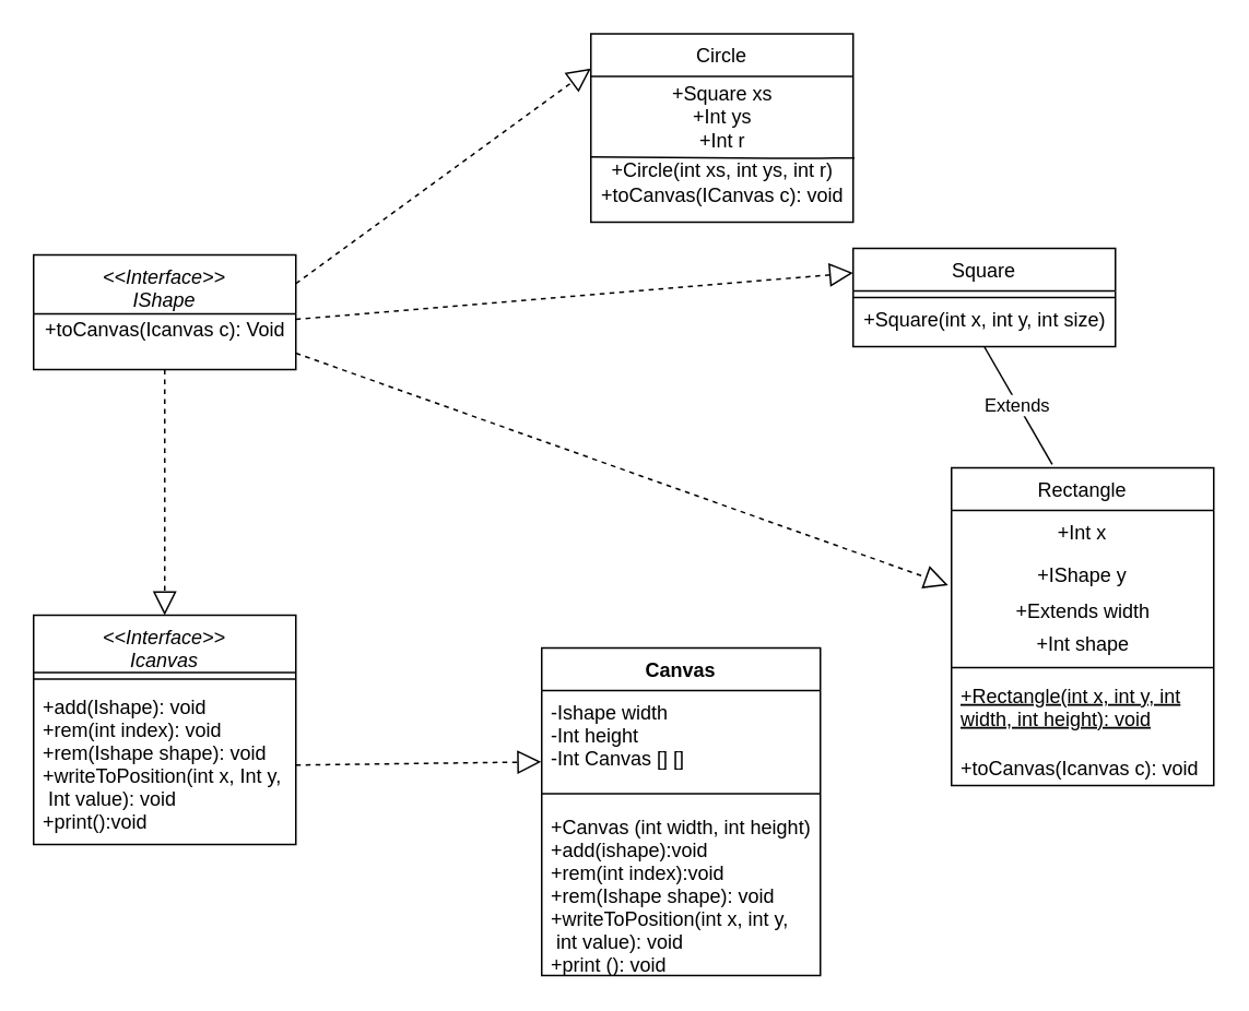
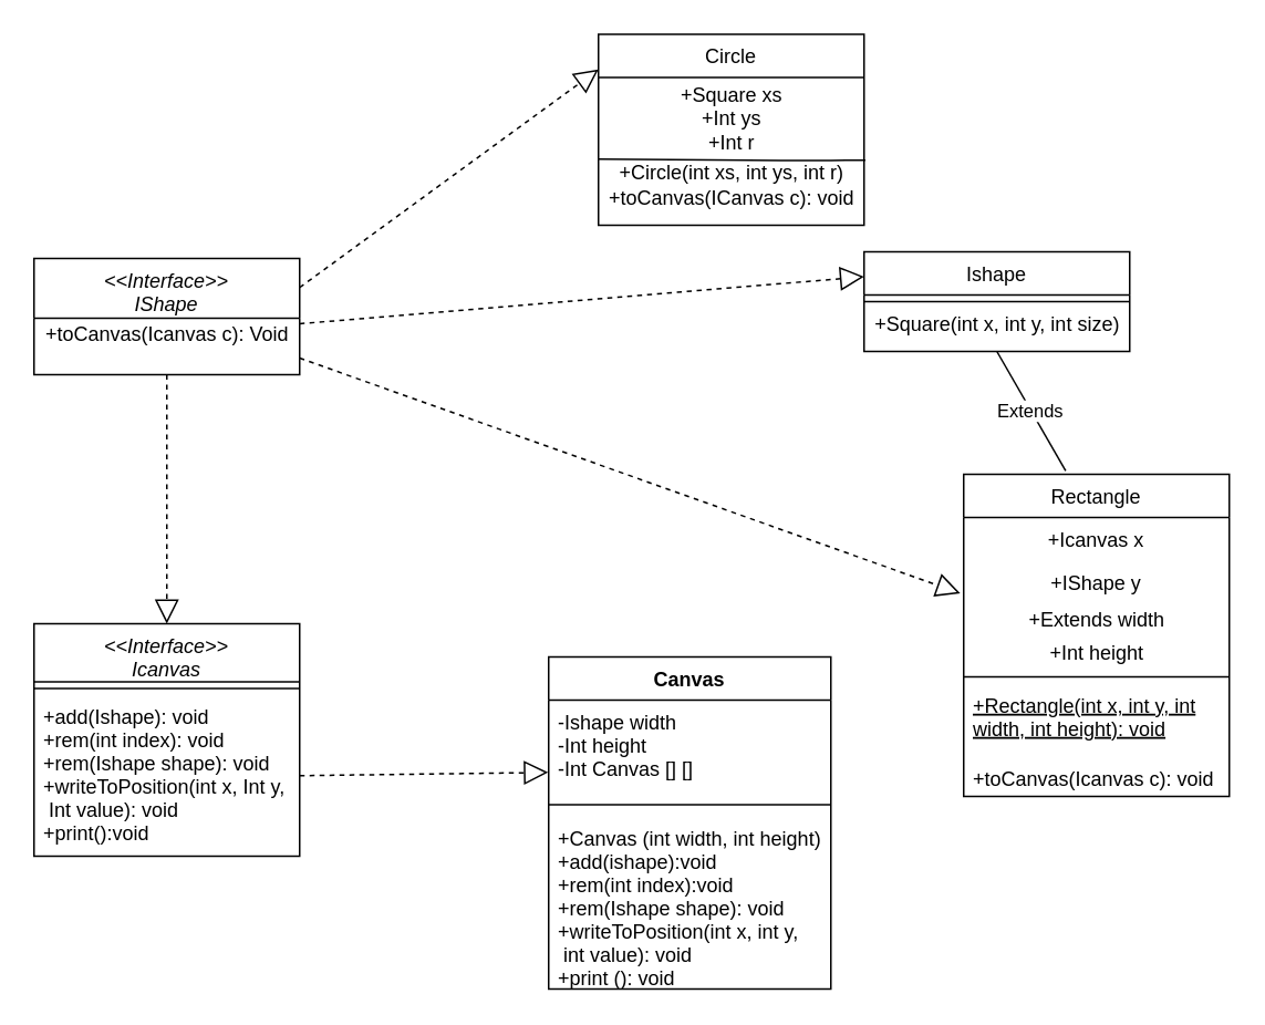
- <mxCell id="19" value="Square" style="swimlane;fontStyle=0;align=center;verticalAlign=top;childLayout=stackLayout;horizontal=1;startSize=26;horizontalStack=0;resizeParent=1;resizeLast=0;collapsible=1;marginBottom=0;rounded=0;shadow=0;strokeWidth=1;" parent="1" vertex="1"><mxGeometry x="520" y="151" width="160" height="60" as="geometry"><mxRectangle x="340" y="380" width="170" height="26" as="alternateBounds" /></mxGeometry></mxCell>
+ <mxCell id="19" value="Ishape" style="swimlane;fontStyle=0;align=center;verticalAlign=top;childLayout=stackLayout;horizontal=1;startSize=26;horizontalStack=0;resizeParent=1;resizeLast=0;collapsible=1;marginBottom=0;rounded=0;shadow=0;strokeWidth=1;" parent="1" vertex="1"><mxGeometry x="520" y="151" width="160" height="60" as="geometry"><mxRectangle x="340" y="380" width="170" height="26" as="alternateBounds" /></mxGeometry></mxCell>
- <mxCell id="25" value="+Int x" style="text;align=center;verticalAlign=top;spacingLeft=4;spacingRight=4;overflow=hidden;rotatable=0;points=[[0,0.5],[1,0.5]];portConstraint=eastwest;" parent="24" vertex="1"><mxGeometry y="26" width="160" height="26" as="geometry" /></mxCell>
+ <mxCell id="25" value="+Icanvas x" style="text;align=center;verticalAlign=top;spacingLeft=4;spacingRight=4;overflow=hidden;rotatable=0;points=[[0,0.5],[1,0.5]];portConstraint=eastwest;" parent="24" vertex="1"><mxGeometry y="26" width="160" height="26" as="geometry" /></mxCell>
- <mxCell id="28" value="+Int shape" style="text;html=1;align=center;verticalAlign=middle;resizable=0;points=[];autosize=1;" vertex="1" parent="24"><mxGeometry y="98" width="160" height="20" as="geometry" /></mxCell>
+ <mxCell id="28" value="+Int height" style="text;html=1;align=center;verticalAlign=middle;resizable=0;points=[];autosize=1;" vertex="1" parent="24"><mxGeometry y="98" width="160" height="20" as="geometry" /></mxCell>
